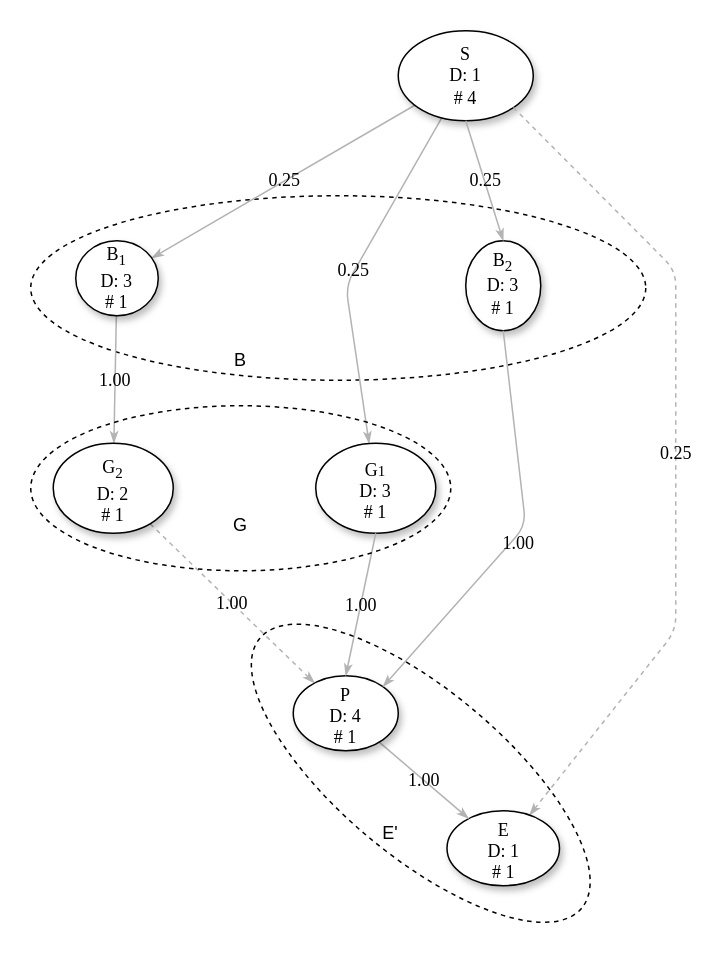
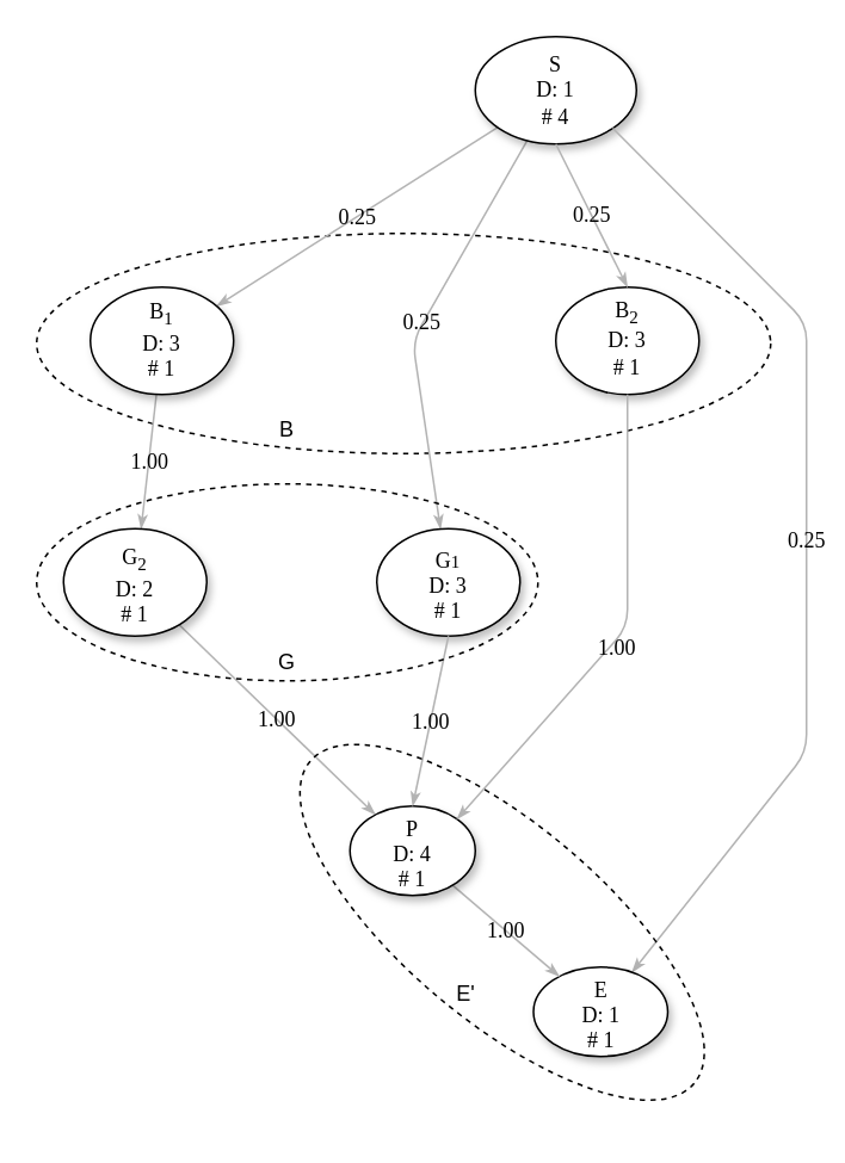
- <mxCell id="11" value="B&lt;sub&gt;1&lt;br&gt;&lt;/sub&gt;D: 3&lt;br&gt;# 1&lt;br&gt;" style="ellipse;whiteSpace=wrap;html=1;rounded=0;shadow=1;comic=0;labelBackgroundColor=none;strokeColor=#000000;strokeWidth=1;fillColor=#FFFFFF;fontFamily=Verdana;fontSize=12;fontColor=#000000;align=center;" parent="1" vertex="1"><mxGeometry x="50" y="160" width="55" height="50" as="geometry" /></mxCell>
+ <mxCell id="11" value="B&lt;sub&gt;1&lt;br&gt;&lt;/sub&gt;D: 3&lt;br&gt;# 1&lt;br&gt;" style="ellipse;whiteSpace=wrap;html=1;rounded=0;shadow=1;comic=0;labelBackgroundColor=none;strokeColor=#000000;strokeWidth=1;fillColor=#FFFFFF;fontFamily=Verdana;fontSize=12;fontColor=#000000;align=center;" parent="1" vertex="1"><mxGeometry x="50" y="160" width="80" height="60" as="geometry" /></mxCell>
- <mxCell id="6" value="B&lt;sub&gt;2&lt;br&gt;&lt;/sub&gt;D: 3&lt;br&gt;# 1&lt;sub&gt;&lt;br&gt;&lt;/sub&gt;" style="ellipse;whiteSpace=wrap;html=1;rounded=0;shadow=1;comic=0;labelBackgroundColor=none;strokeColor=#000000;strokeWidth=1;fillColor=#FFFFFF;fontFamily=Verdana;fontSize=12;fontColor=#000000;align=center;" parent="1" vertex="1"><mxGeometry x="310" y="160" width="50" height="60" as="geometry" /></mxCell>
+ <mxCell id="6" value="B&lt;sub&gt;2&lt;br&gt;&lt;/sub&gt;D: 3&lt;br&gt;# 1&lt;sub&gt;&lt;br&gt;&lt;/sub&gt;" style="ellipse;whiteSpace=wrap;html=1;rounded=0;shadow=1;comic=0;labelBackgroundColor=none;strokeColor=#000000;strokeWidth=1;fillColor=#FFFFFF;fontFamily=Verdana;fontSize=12;fontColor=#000000;align=center;" parent="1" vertex="1"><mxGeometry x="310" y="160" width="80" height="60" as="geometry" /></mxCell>
- <mxCell id="8" value="0.25" style="edgeStyle=none;rounded=1;html=1;labelBackgroundColor=none;startArrow=none;startFill=0;startSize=5;endArrow=classicThin;endFill=1;endSize=5;jettySize=auto;orthogonalLoop=1;strokeColor=#B3B3B3;strokeWidth=1;fontFamily=Verdana;fontSize=12;fontColor=#000000;exitX=1;exitY=1;exitDx=0;exitDy=0;dashed=1;" parent="1" source="5" target="9" edge="1"><mxGeometry relative="1" as="geometry"><mxPoint x="230" y="210" as="sourcePoint" /><Array as="points"><mxPoint x="450" y="180" /><mxPoint x="450" y="320" /><mxPoint x="450" y="420" /></Array></mxGeometry></mxCell>
+ <mxCell id="8" value="0.25" style="edgeStyle=none;rounded=1;html=1;labelBackgroundColor=none;startArrow=none;startFill=0;startSize=5;endArrow=classicThin;endFill=1;endSize=5;jettySize=auto;orthogonalLoop=1;strokeColor=#B3B3B3;strokeWidth=1;fontFamily=Verdana;fontSize=12;fontColor=#000000;exitX=1;exitY=1;exitDx=0;exitDy=0;" parent="1" source="5" target="9" edge="1"><mxGeometry relative="1" as="geometry"><mxPoint x="230" y="210" as="sourcePoint" /><Array as="points"><mxPoint x="450" y="180" /><mxPoint x="450" y="320" /><mxPoint x="450" y="420" /></Array></mxGeometry></mxCell>
- <mxCell id="22" value="G" style="text;html=1;strokeColor=none;fillColor=none;align=center;verticalAlign=middle;whiteSpace=wrap;rounded=0;dashed=1;" vertex="1" parent="1"><mxGeometry x="140" y="340" width="40" height="20" as="geometry" /></mxCell>
+ <mxCell id="22" value="G" style="text;html=1;strokeColor=none;fillColor=none;align=center;verticalAlign=middle;whiteSpace=wrap;rounded=0;dashed=1;" vertex="1" parent="1"><mxGeometry x="140" y="360" width="40" height="20" as="geometry" /></mxCell>
- <mxCell id="12" value="1.00" style="edgeStyle=none;rounded=1;html=1;labelBackgroundColor=none;startArrow=none;startFill=0;startSize=5;endArrow=classicThin;endFill=1;endSize=5;jettySize=auto;orthogonalLoop=1;strokeColor=#B3B3B3;strokeWidth=1;fontFamily=Verdana;fontSize=12;fontColor=#000000;dashed=1;" parent="1" source="13" target="15" edge="1"><mxGeometry relative="1" as="geometry" /></mxCell>
+ <mxCell id="12" value="1.00" style="edgeStyle=none;rounded=1;html=1;labelBackgroundColor=none;startArrow=none;startFill=0;startSize=5;endArrow=classicThin;endFill=1;endSize=5;jettySize=auto;orthogonalLoop=1;strokeColor=#B3B3B3;strokeWidth=1;fontFamily=Verdana;fontSize=12;fontColor=#000000;" parent="1" source="13" target="15" edge="1"><mxGeometry relative="1" as="geometry" /></mxCell>
